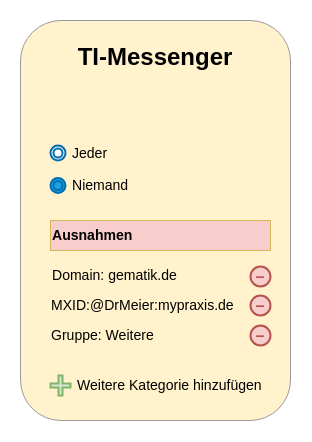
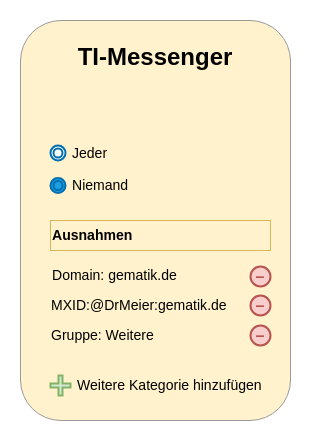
- <mxCell id="9" value="&lt;h3&gt;Ausnahmen&lt;/h3&gt;" style="rounded=0;whiteSpace=wrap;html=1;fillColor=#f8cecc;strokeColor=#d6b656;align=left;" parent="1" vertex="1"><mxGeometry x="50" y="220" width="220" height="30" as="geometry" /></mxCell>
+ <mxCell id="9" value="&lt;h3&gt;Ausnahmen&lt;/h3&gt;" style="rounded=0;whiteSpace=wrap;html=1;fillColor=#fff2cc;strokeColor=#d6b656;align=left;" parent="1" vertex="1"><mxGeometry x="50" y="220" width="220" height="30" as="geometry" /></mxCell>
- <mxCell id="20" value="&lt;font style=&quot;font-size: 14.04px;&quot;&gt;MXID:@DrMeier:mypraxis.de&lt;/font&gt;" style="text;html=1;align=left;verticalAlign=middle;whiteSpace=wrap;rounded=0;" parent="18" vertex="1"><mxGeometry x="-1" width="190" height="30" as="geometry" /></mxCell>
+ <mxCell id="20" value="&lt;font style=&quot;font-size: 14.04px;&quot;&gt;MXID:@DrMeier:gematik.de&lt;/font&gt;" style="text;html=1;align=left;verticalAlign=middle;whiteSpace=wrap;rounded=0;" parent="18" vertex="1"><mxGeometry x="-1" width="190" height="30" as="geometry" /></mxCell>
